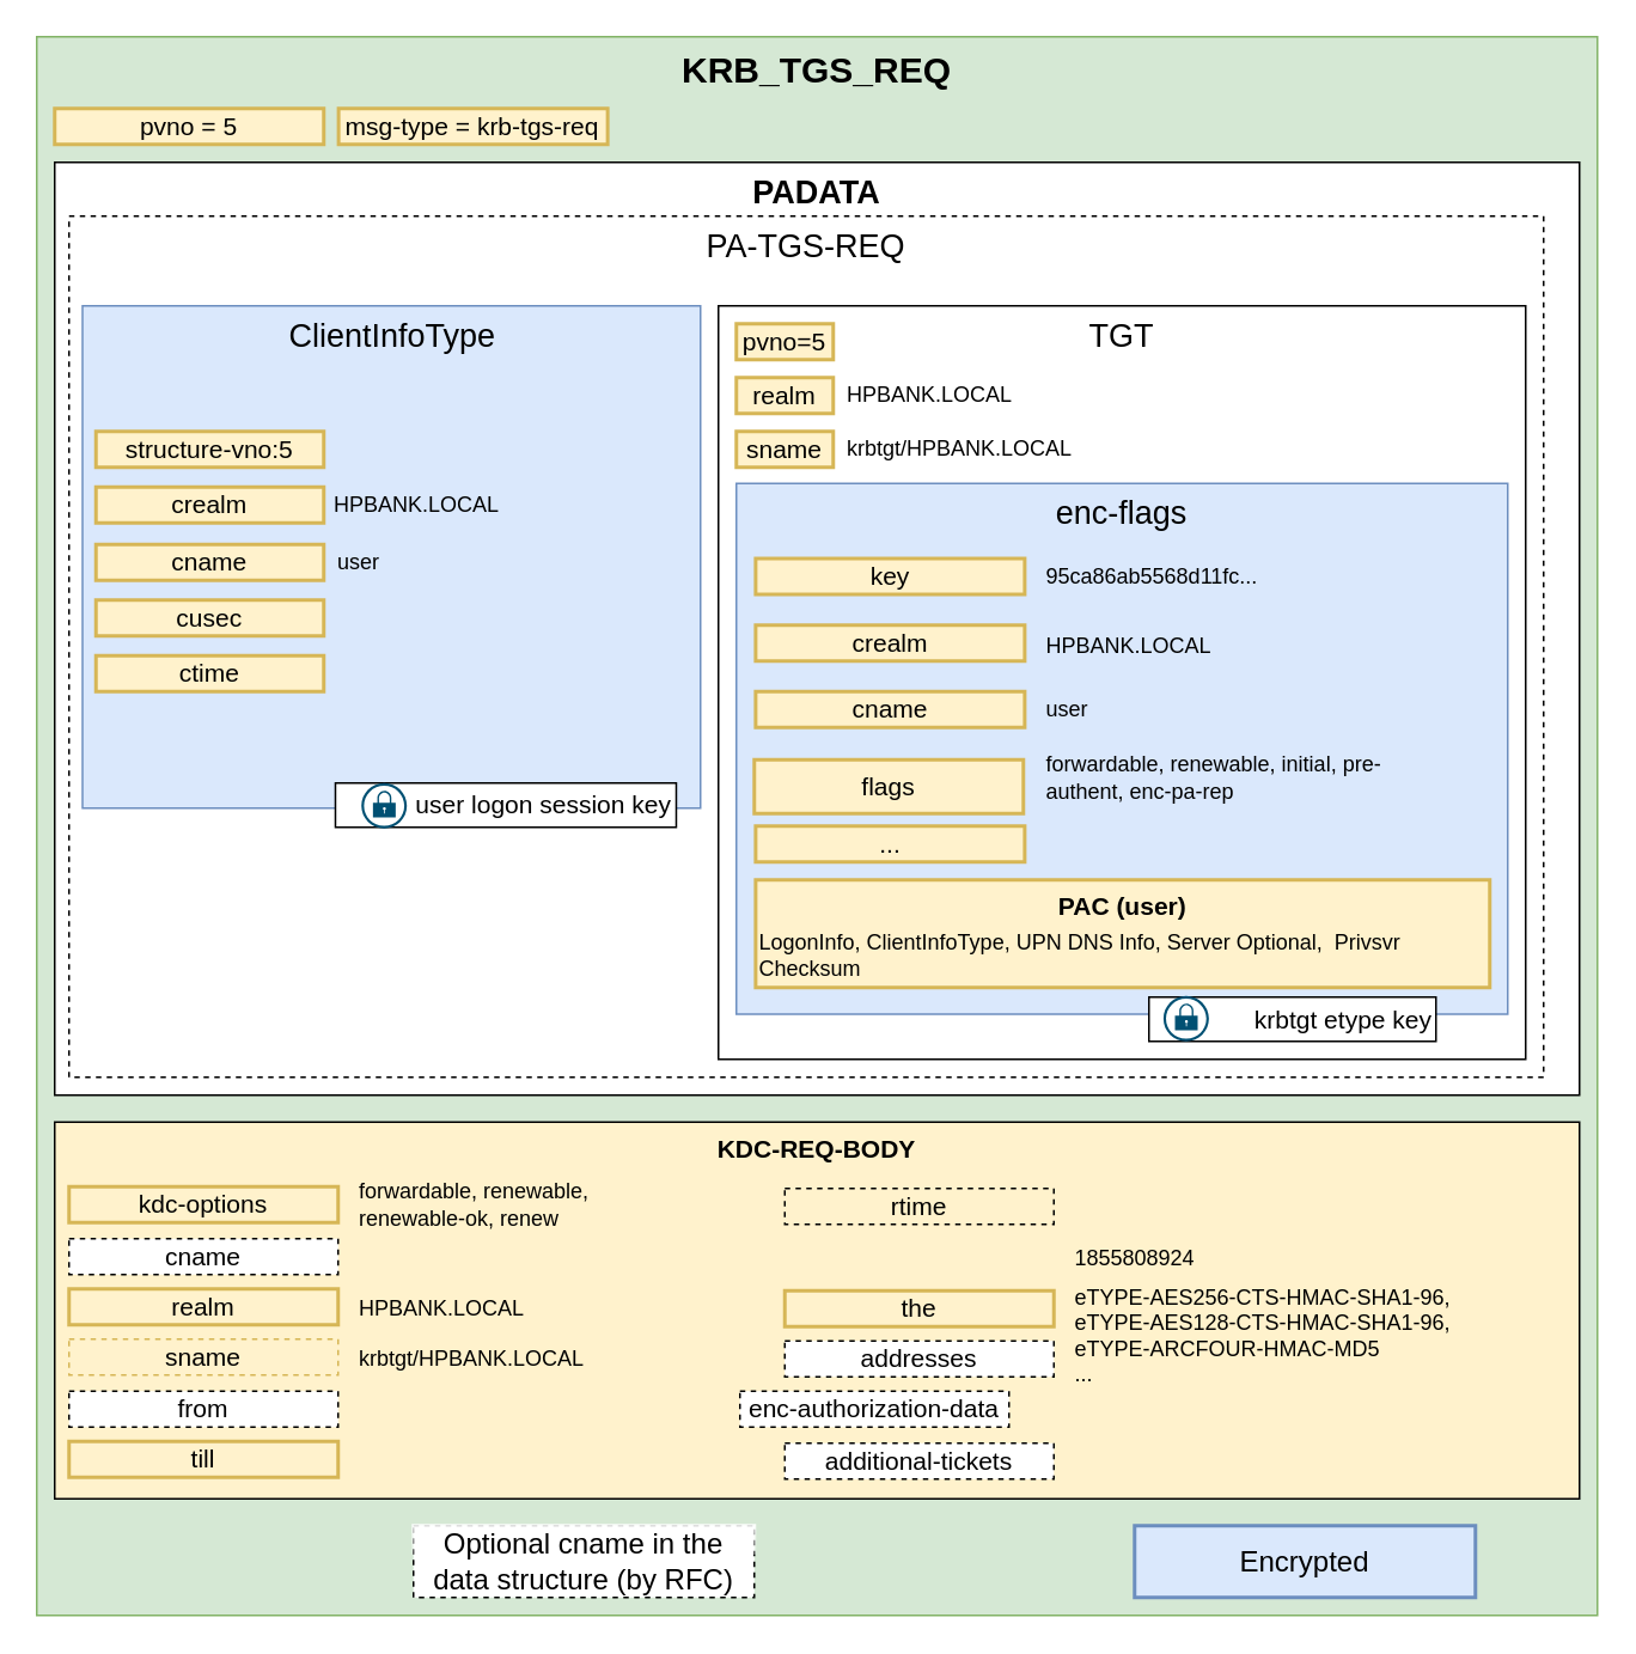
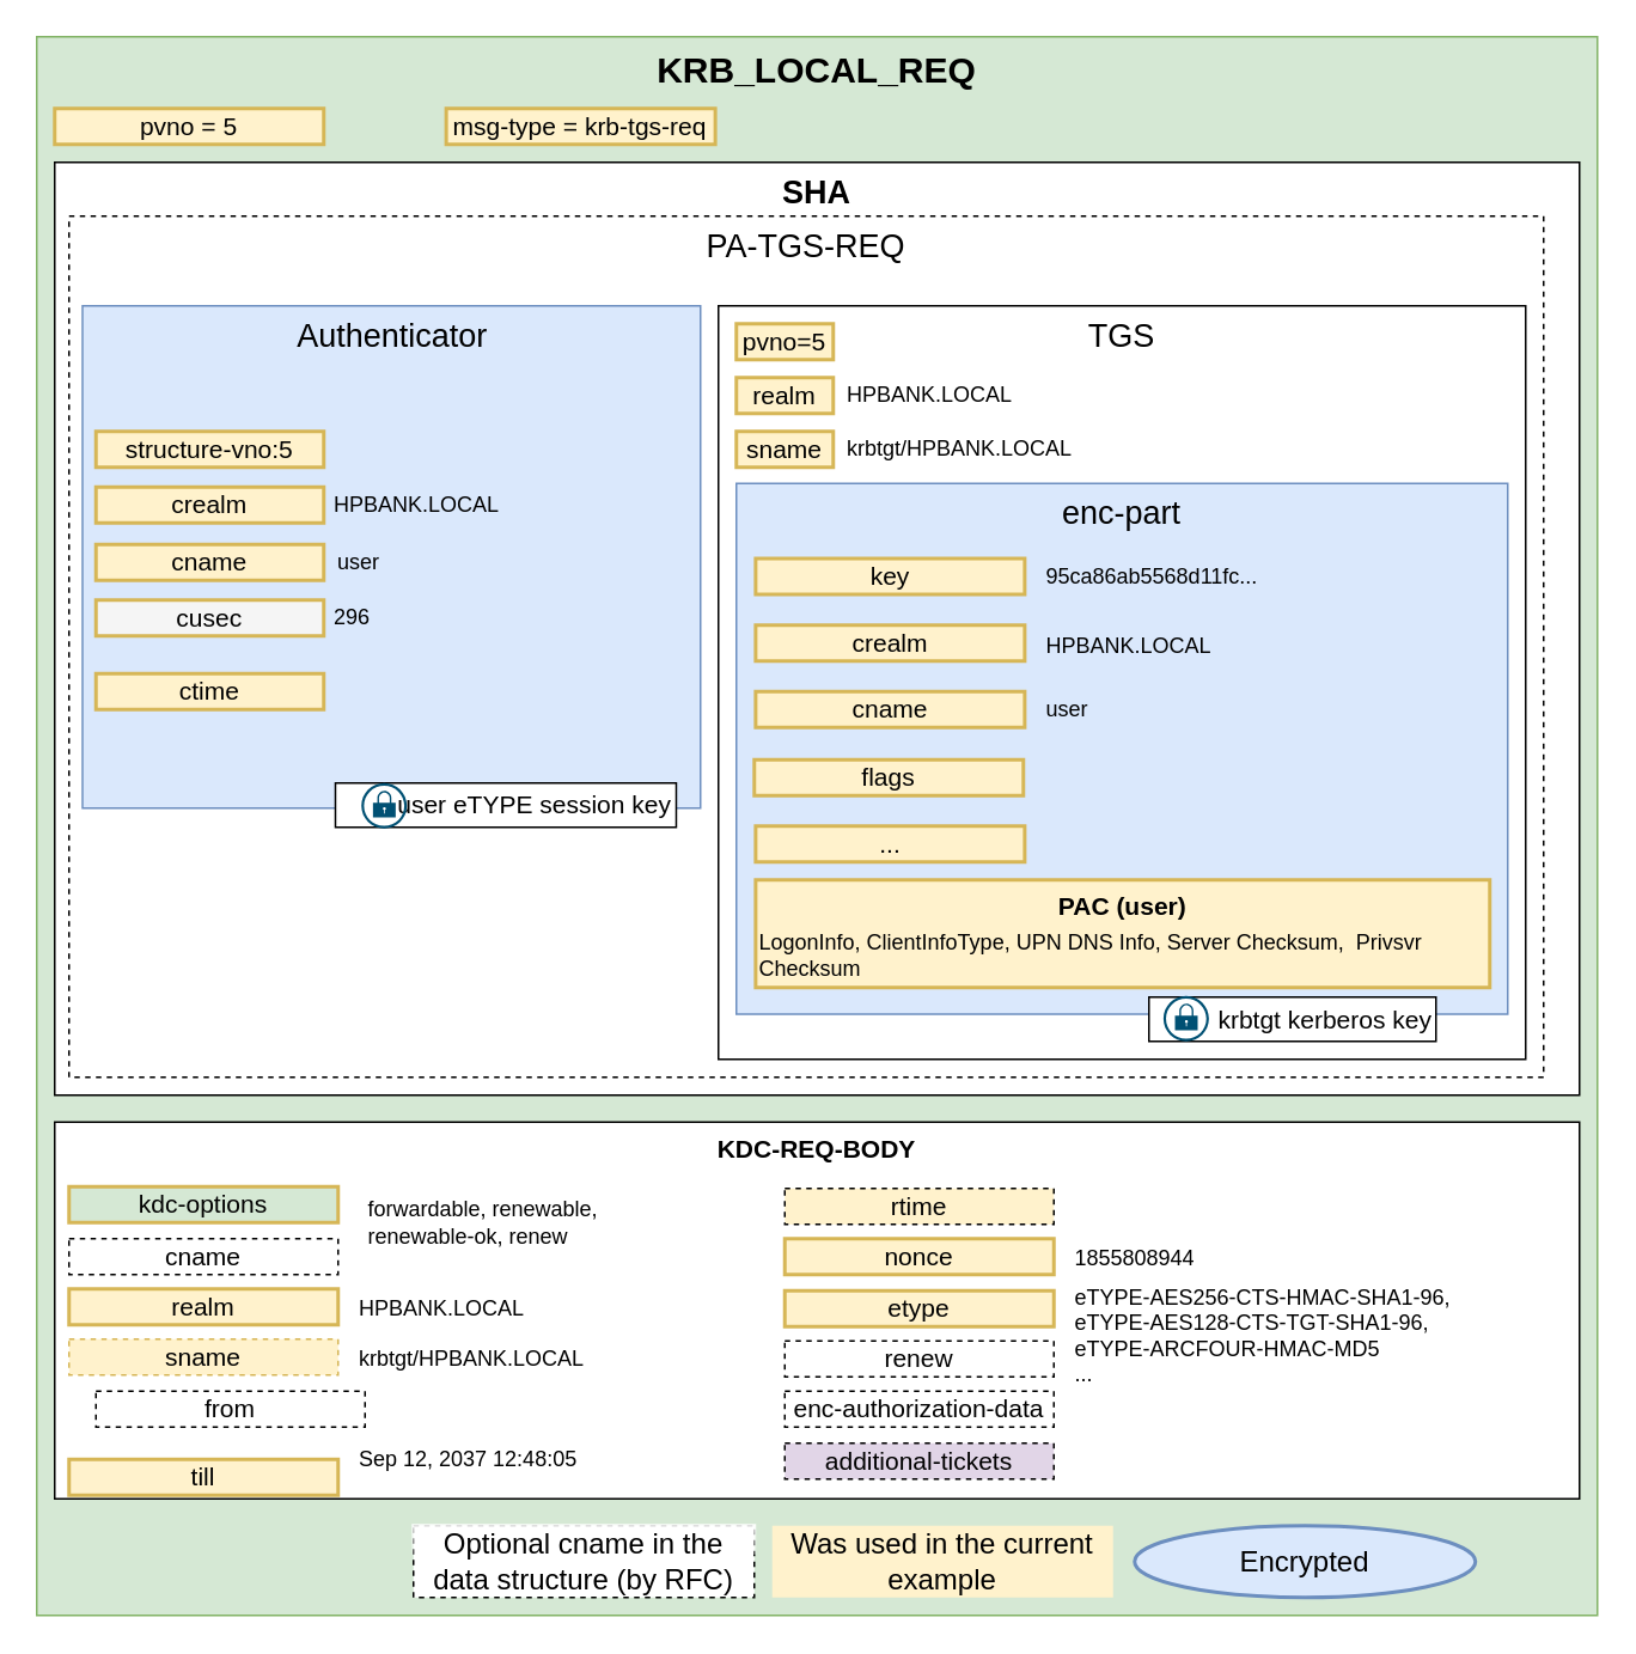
- <mxCell id="2" value="KRB_TGS_REQ" style="rounded=0;whiteSpace=wrap;html=1;shadow=0;fontSize=20;fillColor=#d5e8d4;strokeColor=#82b366;verticalAlign=top;fontStyle=1" parent="1" vertex="1"><mxGeometry x="20" y="20" width="870" height="880" as="geometry" /></mxCell>
+ <mxCell id="2" value="KRB_LOCAL_REQ" style="rounded=0;whiteSpace=wrap;html=1;shadow=0;fontSize=20;fillColor=#d5e8d4;strokeColor=#82b366;verticalAlign=top;fontStyle=1" parent="1" vertex="1"><mxGeometry x="20" y="20" width="870" height="880" as="geometry" /></mxCell>
- <mxCell id="24" value="&lt;font style=&quot;font-size: 14px;&quot;&gt;msg-type = krb-tgs-req&lt;/font&gt;" style="rounded=0;whiteSpace=wrap;html=1;fontSize=14;strokeWidth=2;fillColor=#fff2cc;strokeColor=#d6b656;" parent="1" vertex="1"><mxGeometry x="188.25" y="60" width="150" height="20" as="geometry" /></mxCell>
+ <mxCell id="24" value="&lt;font style=&quot;font-size: 14px;&quot;&gt;msg-type = krb-tgs-req&lt;/font&gt;" style="rounded=0;whiteSpace=wrap;html=1;fontSize=14;strokeWidth=2;fillColor=#fff2cc;strokeColor=#d6b656;" parent="1" vertex="1"><mxGeometry x="248.25" y="60" width="150" height="20" as="geometry" /></mxCell>
- <mxCell id="3" value="PADATA" style="rounded=0;whiteSpace=wrap;html=1;fontSize=18;verticalAlign=top;fontStyle=1" parent="1" vertex="1"><mxGeometry x="30" y="90" width="850" height="520" as="geometry" /></mxCell>
+ <mxCell id="3" value="SHA" style="rounded=0;whiteSpace=wrap;html=1;fontSize=18;verticalAlign=top;fontStyle=1" parent="1" vertex="1"><mxGeometry x="30" y="90" width="850" height="520" as="geometry" /></mxCell>
- <mxCell id="25" value="&lt;font style=&quot;font-size: 18px;&quot;&gt;ClientInfoType&lt;/font&gt;" style="rounded=0;whiteSpace=wrap;html=1;labelBorderColor=none;strokeColor=#6c8ebf;verticalAlign=top;fillColor=#dae8fc;fontSize=18;" parent="1" vertex="1"><mxGeometry x="45.5" y="170" width="344.5" height="280" as="geometry" /></mxCell>
+ <mxCell id="25" value="&lt;font style=&quot;font-size: 18px;&quot;&gt;Authenticator&lt;/font&gt;" style="rounded=0;whiteSpace=wrap;html=1;labelBorderColor=none;strokeColor=#6c8ebf;verticalAlign=top;fillColor=#dae8fc;fontSize=18;" parent="1" vertex="1"><mxGeometry x="45.5" y="170" width="344.5" height="280" as="geometry" /></mxCell>
- <mxCell id="40" value="TGT" style="rounded=0;whiteSpace=wrap;html=1;verticalAlign=top;fontSize=18;" parent="1" vertex="1"><mxGeometry x="400" y="170" width="450" height="420" as="geometry" /></mxCell>
+ <mxCell id="40" value="TGS" style="rounded=0;whiteSpace=wrap;html=1;verticalAlign=top;fontSize=18;" parent="1" vertex="1"><mxGeometry x="400" y="170" width="450" height="420" as="geometry" /></mxCell>
- <mxCell id="42" value="enc-flags" style="rounded=0;whiteSpace=wrap;html=1;strokeColor=#6c8ebf;fillColor=#dae8fc;verticalAlign=top;fontSize=18;" parent="1" vertex="1"><mxGeometry x="410" y="269" width="430" height="295.84" as="geometry" /></mxCell>
+ <mxCell id="42" value="enc-part" style="rounded=0;whiteSpace=wrap;html=1;strokeColor=#6c8ebf;fillColor=#dae8fc;verticalAlign=top;fontSize=18;" parent="1" vertex="1"><mxGeometry x="410" y="269" width="430" height="295.84" as="geometry" /></mxCell>
- <mxCell id="31" value="&lt;font style=&quot;font-size: 14px;&quot;&gt;cusec&lt;/font&gt;" style="rounded=0;whiteSpace=wrap;html=1;fontSize=14;strokeWidth=2;fillColor=#fff2cc;strokeColor=#d6b656;" parent="1" vertex="1"><mxGeometry x="53" y="334" width="127" height="20" as="geometry" /></mxCell>
+ <mxCell id="31" value="&lt;font style=&quot;font-size: 14px;&quot;&gt;cusec&lt;/font&gt;" style="rounded=0;whiteSpace=wrap;html=1;fontSize=14;strokeWidth=2;fillColor=#f5f5f5;strokeColor=#d6b656;" parent="1" vertex="1"><mxGeometry x="53" y="334" width="127" height="20" as="geometry" /></mxCell>
+ <mxCell id="35" value="296" style="text;html=1;strokeColor=none;fillColor=none;align=left;verticalAlign=middle;whiteSpace=wrap;rounded=0;fontSize=12;" parent="1" vertex="1"><mxGeometry x="184" y="334" width="96" height="20" as="geometry" /></mxCell>
- <mxCell id="32" value="&lt;font style=&quot;font-size: 14px;&quot;&gt;ctime&lt;/font&gt;" style="rounded=0;whiteSpace=wrap;html=1;fontSize=14;strokeWidth=2;labelBackgroundColor=none;fillColor=#fff2cc;strokeColor=#d6b656;" parent="1" vertex="1"><mxGeometry x="53" y="365" width="127" height="20" as="geometry" /></mxCell>
+ <mxCell id="32" value="&lt;font style=&quot;font-size: 14px;&quot;&gt;ctime&lt;/font&gt;" style="rounded=0;whiteSpace=wrap;html=1;fontSize=14;strokeWidth=2;labelBackgroundColor=none;fillColor=#fff2cc;strokeColor=#d6b656;" parent="1" vertex="1"><mxGeometry x="53" y="375" width="127" height="20" as="geometry" /></mxCell>
- <mxCell id="49" value="forwardable,&amp;nbsp;renewable,&amp;nbsp;initial,&amp;nbsp;pre-authent,&amp;nbsp;enc-pa-rep" style="text;html=1;strokeColor=none;fillColor=none;align=left;verticalAlign=middle;whiteSpace=wrap;rounded=0;fontSize=12;" parent="1" vertex="1"><mxGeometry x="580.75" y="416" width="219.25" height="34" as="geometry" /></mxCell>
- <mxCell id="48" value="flags" style="rounded=0;whiteSpace=wrap;html=1;fontSize=14;strokeWidth=2;fillColor=#fff2cc;strokeColor=#d6b656;" parent="1" vertex="1"><mxGeometry x="420" y="423" width="150" height="30" as="geometry" /></mxCell>
+ <mxCell id="48" value="flags" style="rounded=0;whiteSpace=wrap;html=1;fontSize=14;strokeWidth=2;fillColor=#fff2cc;strokeColor=#d6b656;" parent="1" vertex="1"><mxGeometry x="420" y="423" width="150" height="20" as="geometry" /></mxCell>
- <mxCell id="26" value="user logon session key" style="rounded=0;whiteSpace=wrap;html=1;shadow=0;fontSize=14;fillColor=default;gradientColor=none;align=right;" parent="1" vertex="1"><mxGeometry x="186.49" y="436" width="190" height="24.66" as="geometry" /></mxCell>
+ <mxCell id="26" value="user eTYPE session key" style="rounded=0;whiteSpace=wrap;html=1;shadow=0;fontSize=14;fillColor=default;gradientColor=none;align=right;" parent="1" vertex="1"><mxGeometry x="186.49" y="436" width="190" height="24.66" as="geometry" /></mxCell>
- <mxCell id="51" value="LogonInfo, ClientInfoType, UPN DNS Info, Server Optional,&amp;nbsp; Privsvr Checksum" style="text;html=1;strokeColor=none;fillColor=none;align=left;verticalAlign=middle;whiteSpace=wrap;rounded=0;fontSize=12;" parent="1" vertex="1"><mxGeometry x="420.75" y="513" width="399.25" height="37" as="geometry" /></mxCell>
+ <mxCell id="51" value="LogonInfo, ClientInfoType, UPN DNS Info, Server Checksum,&amp;nbsp; Privsvr Checksum" style="text;html=1;strokeColor=none;fillColor=none;align=left;verticalAlign=middle;whiteSpace=wrap;rounded=0;fontSize=12;" parent="1" vertex="1"><mxGeometry x="420.75" y="513" width="399.25" height="37" as="geometry" /></mxCell>
- <mxCell id="55" value="krbtgt etype key" style="rounded=0;whiteSpace=wrap;html=1;shadow=0;fontSize=14;fillColor=default;gradientColor=none;align=right;" parent="1" vertex="1"><mxGeometry x="640" y="555.34" width="160" height="24.66" as="geometry" /></mxCell>
+ <mxCell id="55" value="krbtgt kerberos key" style="rounded=0;whiteSpace=wrap;html=1;shadow=0;fontSize=14;fillColor=default;gradientColor=none;align=right;" parent="1" vertex="1"><mxGeometry x="640" y="555.34" width="160" height="24.66" as="geometry" /></mxCell>
- <mxCell id="4" value="KDC-REQ-BODY" style="rounded=0;whiteSpace=wrap;html=1;fontSize=14;verticalAlign=top;fontStyle=1;fillColor=#fff2cc;" parent="1" vertex="1"><mxGeometry x="30" y="625" width="850" height="210" as="geometry" /></mxCell>
+ <mxCell id="4" value="KDC-REQ-BODY" style="rounded=0;whiteSpace=wrap;html=1;fontSize=14;verticalAlign=top;fontStyle=1" parent="1" vertex="1"><mxGeometry x="30" y="625" width="850" height="210" as="geometry" /></mxCell>
- <mxCell id="5" value="&lt;font style=&quot;font-size: 14px;&quot;&gt;kdc-options&lt;/font&gt;" style="rounded=0;whiteSpace=wrap;html=1;fontSize=14;strokeWidth=2;fillColor=#fff2cc;strokeColor=#d6b656;" parent="1" vertex="1"><mxGeometry x="38" y="661" width="150" height="20" as="geometry" /></mxCell>
+ <mxCell id="5" value="&lt;font style=&quot;font-size: 14px;&quot;&gt;kdc-options&lt;/font&gt;" style="rounded=0;whiteSpace=wrap;html=1;fontSize=14;strokeWidth=2;fillColor=#d5e8d4;strokeColor=#d6b656;" parent="1" vertex="1"><mxGeometry x="38" y="661" width="150" height="20" as="geometry" /></mxCell>
- <mxCell id="17" value="forwardable, renewable, renewable-ok, renew" style="text;html=1;strokeColor=none;fillColor=none;align=left;verticalAlign=middle;whiteSpace=wrap;rounded=0;fontSize=12;" parent="1" vertex="1"><mxGeometry x="198" y="656.5" width="152" height="29" as="geometry" /></mxCell>
+ <mxCell id="17" value="forwardable, renewable, renewable-ok, renew" style="text;html=1;strokeColor=none;fillColor=none;align=left;verticalAlign=middle;whiteSpace=wrap;rounded=0;fontSize=12;" parent="1" vertex="1"><mxGeometry x="203" y="666.5" width="152" height="29" as="geometry" /></mxCell>
+ <mxCell id="12" value="&lt;font style=&quot;font-size: 14px;&quot;&gt;nonce&lt;/font&gt;" style="rounded=0;whiteSpace=wrap;html=1;fontSize=14;strokeWidth=2;fillColor=#fff2cc;strokeColor=#d6b656;" parent="1" vertex="1"><mxGeometry x="437" y="690" width="150" height="20" as="geometry" /></mxCell>
- <mxCell id="20" value="1855808924" style="text;html=1;strokeColor=none;fillColor=none;align=left;verticalAlign=middle;whiteSpace=wrap;rounded=0;fontSize=12;" parent="1" vertex="1"><mxGeometry x="597" y="691" width="140" height="20" as="geometry" /></mxCell>
+ <mxCell id="20" value="1855808944" style="text;html=1;strokeColor=none;fillColor=none;align=left;verticalAlign=middle;whiteSpace=wrap;rounded=0;fontSize=12;" parent="1" vertex="1"><mxGeometry x="597" y="691" width="140" height="20" as="geometry" /></mxCell>
- <mxCell id="13" value="&lt;font style=&quot;font-size: 14px;&quot;&gt;the&lt;/font&gt;" style="rounded=0;whiteSpace=wrap;html=1;fontSize=14;strokeWidth=2;fillColor=#fff2cc;strokeColor=#d6b656;" parent="1" vertex="1"><mxGeometry x="437" y="719" width="150" height="20" as="geometry" /></mxCell>
+ <mxCell id="13" value="&lt;font style=&quot;font-size: 14px;&quot;&gt;etype&lt;/font&gt;" style="rounded=0;whiteSpace=wrap;html=1;fontSize=14;strokeWidth=2;fillColor=#fff2cc;strokeColor=#d6b656;" parent="1" vertex="1"><mxGeometry x="437" y="719" width="150" height="20" as="geometry" /></mxCell>
- <mxCell id="21" value="eTYPE-AES256-CTS-HMAC-SHA1-96,&amp;nbsp;&lt;br&gt;eTYPE-AES128-CTS-HMAC-SHA1-96, eTYPE-ARCFOUR-HMAC-MD5&lt;br&gt;..." style="text;whiteSpace=wrap;html=1;fontSize=12;" parent="1" vertex="1"><mxGeometry x="597" y="709" width="220" height="61" as="geometry" /></mxCell>
+ <mxCell id="21" value="eTYPE-AES256-CTS-HMAC-SHA1-96,&amp;nbsp;&lt;br&gt;eTYPE-AES128-CTS-TGT-SHA1-96, eTYPE-ARCFOUR-HMAC-MD5&lt;br&gt;..." style="text;whiteSpace=wrap;html=1;fontSize=12;" parent="1" vertex="1"><mxGeometry x="597" y="709" width="220" height="61" as="geometry" /></mxCell>
- <mxCell id="14" value="&lt;font style=&quot;font-size: 14px;&quot;&gt;addresses&lt;/font&gt;" style="rounded=0;whiteSpace=wrap;html=1;fontSize=14;dashed=1;" parent="1" vertex="1"><mxGeometry x="437" y="747" width="150" height="20" as="geometry" /></mxCell>
+ <mxCell id="14" value="&lt;font style=&quot;font-size: 14px;&quot;&gt;renew&lt;/font&gt;" style="rounded=0;whiteSpace=wrap;html=1;fontSize=14;dashed=1;" parent="1" vertex="1"><mxGeometry x="437" y="747" width="150" height="20" as="geometry" /></mxCell>
- <mxCell id="9" value="&lt;font style=&quot;font-size: 14px;&quot;&gt;from&lt;/font&gt;" style="rounded=0;whiteSpace=wrap;html=1;fontSize=14;dashed=1;" parent="1" vertex="1"><mxGeometry x="38" y="775" width="150" height="20" as="geometry" /></mxCell>
+ <mxCell id="9" value="&lt;font style=&quot;font-size: 14px;&quot;&gt;from&lt;/font&gt;" style="rounded=0;whiteSpace=wrap;html=1;fontSize=14;dashed=1;" parent="1" vertex="1"><mxGeometry x="53" y="775" width="150" height="20" as="geometry" /></mxCell>
- <mxCell id="15" value="&lt;font style=&quot;font-size: 14px;&quot;&gt;enc-authorization-data&lt;/font&gt;" style="rounded=0;whiteSpace=wrap;html=1;fontSize=14;dashed=1;" parent="1" vertex="1"><mxGeometry x="412" y="775" width="150" height="20" as="geometry" /></mxCell>
+ <mxCell id="15" value="&lt;font style=&quot;font-size: 14px;&quot;&gt;enc-authorization-data&lt;/font&gt;" style="rounded=0;whiteSpace=wrap;html=1;fontSize=14;dashed=1;" parent="1" vertex="1"><mxGeometry x="437" y="775" width="150" height="20" as="geometry" /></mxCell>
- <mxCell id="10" value="&lt;font style=&quot;font-size: 14px;&quot;&gt;till&lt;/font&gt;" style="rounded=0;whiteSpace=wrap;html=1;fontSize=14;strokeWidth=2;fillColor=#fff2cc;strokeColor=#d6b656;" parent="1" vertex="1"><mxGeometry x="38" y="803" width="150" height="20" as="geometry" /></mxCell>
+ <mxCell id="10" value="&lt;font style=&quot;font-size: 14px;&quot;&gt;till&lt;/font&gt;" style="rounded=0;whiteSpace=wrap;html=1;fontSize=14;strokeWidth=2;fillColor=#fff2cc;strokeColor=#d6b656;" parent="1" vertex="1"><mxGeometry x="38" y="813" width="150" height="20" as="geometry" /></mxCell>
+ <mxCell id="19" value="Sep 12, 2037 12:48:05" style="text;html=1;strokeColor=none;fillColor=none;align=left;verticalAlign=middle;whiteSpace=wrap;rounded=0;fontSize=12;" parent="1" vertex="1"><mxGeometry x="198" y="803" width="140" height="20" as="geometry" /></mxCell>
- <mxCell id="16" value="&lt;font style=&quot;font-size: 14px;&quot;&gt;additional-tickets&lt;/font&gt;" style="rounded=0;whiteSpace=wrap;html=1;fontSize=14;dashed=1;" parent="1" vertex="1"><mxGeometry x="437" y="804" width="150" height="20" as="geometry" /></mxCell>
+ <mxCell id="16" value="&lt;font style=&quot;font-size: 14px;&quot;&gt;additional-tickets&lt;/font&gt;" style="rounded=0;whiteSpace=wrap;html=1;fontSize=14;dashed=1;fillColor=#e1d5e7;" parent="1" vertex="1"><mxGeometry x="437" y="804" width="150" height="20" as="geometry" /></mxCell>
+ <mxCell id="38" value="Was used in the current example" style="rounded=0;whiteSpace=wrap;html=1;strokeColor=none;fontSize=16;strokeWidth=2;fillColor=#fff2cc;" parent="1" vertex="1"><mxGeometry x="430" y="850" width="190" height="40" as="geometry" /></mxCell>
- <mxCell id="39" value="Encrypted" style="rounded=0;whiteSpace=wrap;html=1;strokeColor=#6c8ebf;fontSize=16;strokeWidth=2;fillColor=#dae8fc;" parent="1" vertex="1"><mxGeometry x="632" y="850" width="190" height="40" as="geometry" /></mxCell>
+ <mxCell id="39" value="Encrypted" style="ellipse;whiteSpace=wrap;html=1;strokeColor=#6c8ebf;fontSize=16;strokeWidth=2;fillColor=#dae8fc;" parent="1" vertex="1"><mxGeometry x="632" y="850" width="190" height="40" as="geometry" /></mxCell>
